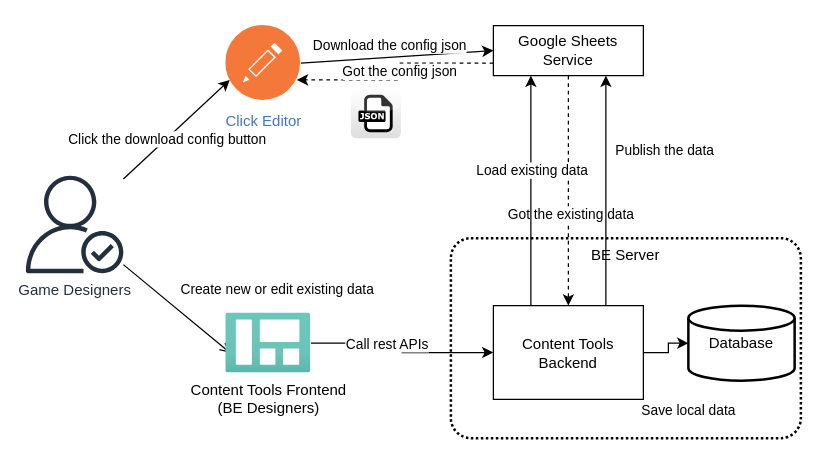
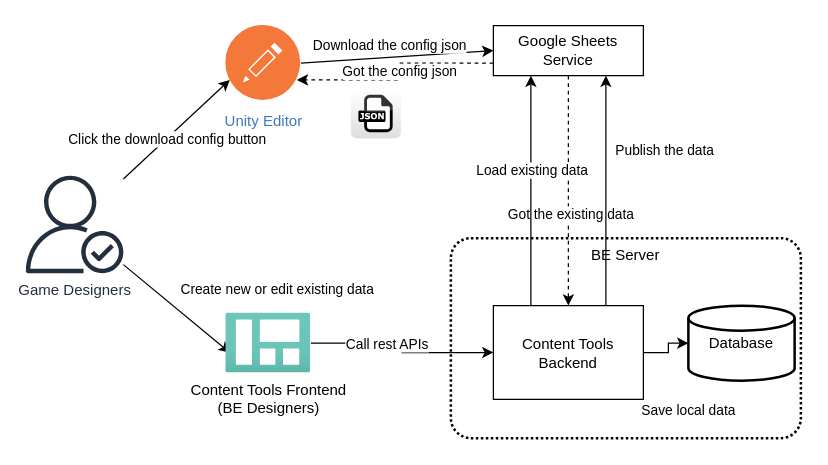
- <mxCell id="22" value="Click Editor" style="image;aspect=fixed;perimeter=ellipsePerimeter;html=1;align=center;shadow=0;dashed=0;fontColor=#4277BB;labelBackgroundColor=default;fontSize=12;spacingTop=3;image=img/lib/ibm/devops/code_editor.svg;" parent="1" vertex="1"><mxGeometry x="180" y="20" width="60" height="60" as="geometry" /></mxCell>
+ <mxCell id="22" value="Unity Editor" style="image;aspect=fixed;perimeter=ellipsePerimeter;html=1;align=center;shadow=0;dashed=0;fontColor=#4277BB;labelBackgroundColor=default;fontSize=12;spacingTop=3;image=img/lib/ibm/devops/code_editor.svg;" parent="1" vertex="1"><mxGeometry x="180" y="20" width="60" height="60" as="geometry" /></mxCell>
- <mxCell id="8" value="" style="rounded=0;orthogonalLoop=1;jettySize=auto;html=1;entryX=0.049;entryY=0.66;entryDx=0;entryDy=0;entryPerimeter=0;endArrow=open;" parent="1" source="12" target="25" edge="1"><mxGeometry relative="1" as="geometry"><mxPoint x="157" y="179" as="targetPoint" /></mxGeometry></mxCell>
+ <mxCell id="8" value="" style="rounded=0;orthogonalLoop=1;jettySize=auto;html=1;entryX=0.049;entryY=0.66;entryDx=0;entryDy=0;entryPerimeter=0;" parent="1" source="12" target="25" edge="1"><mxGeometry relative="1" as="geometry"><mxPoint x="157" y="179" as="targetPoint" /></mxGeometry></mxCell>
